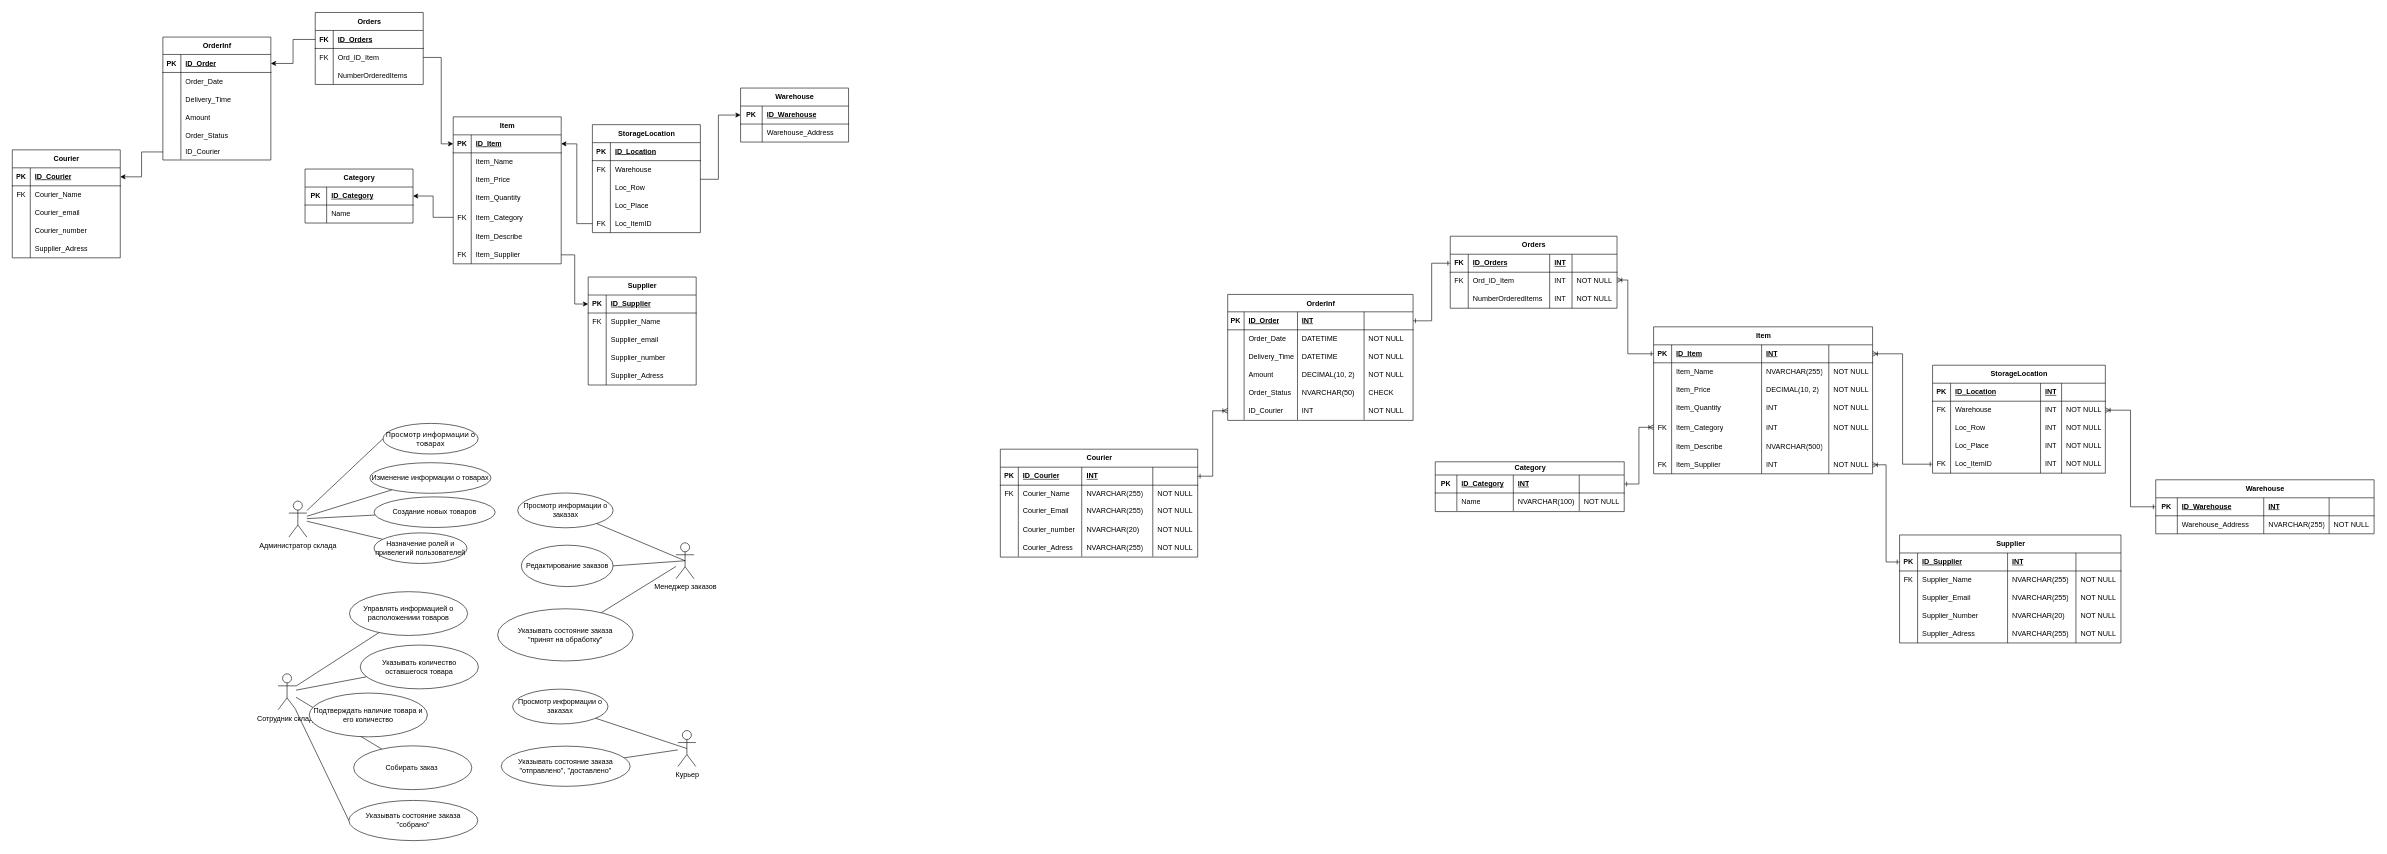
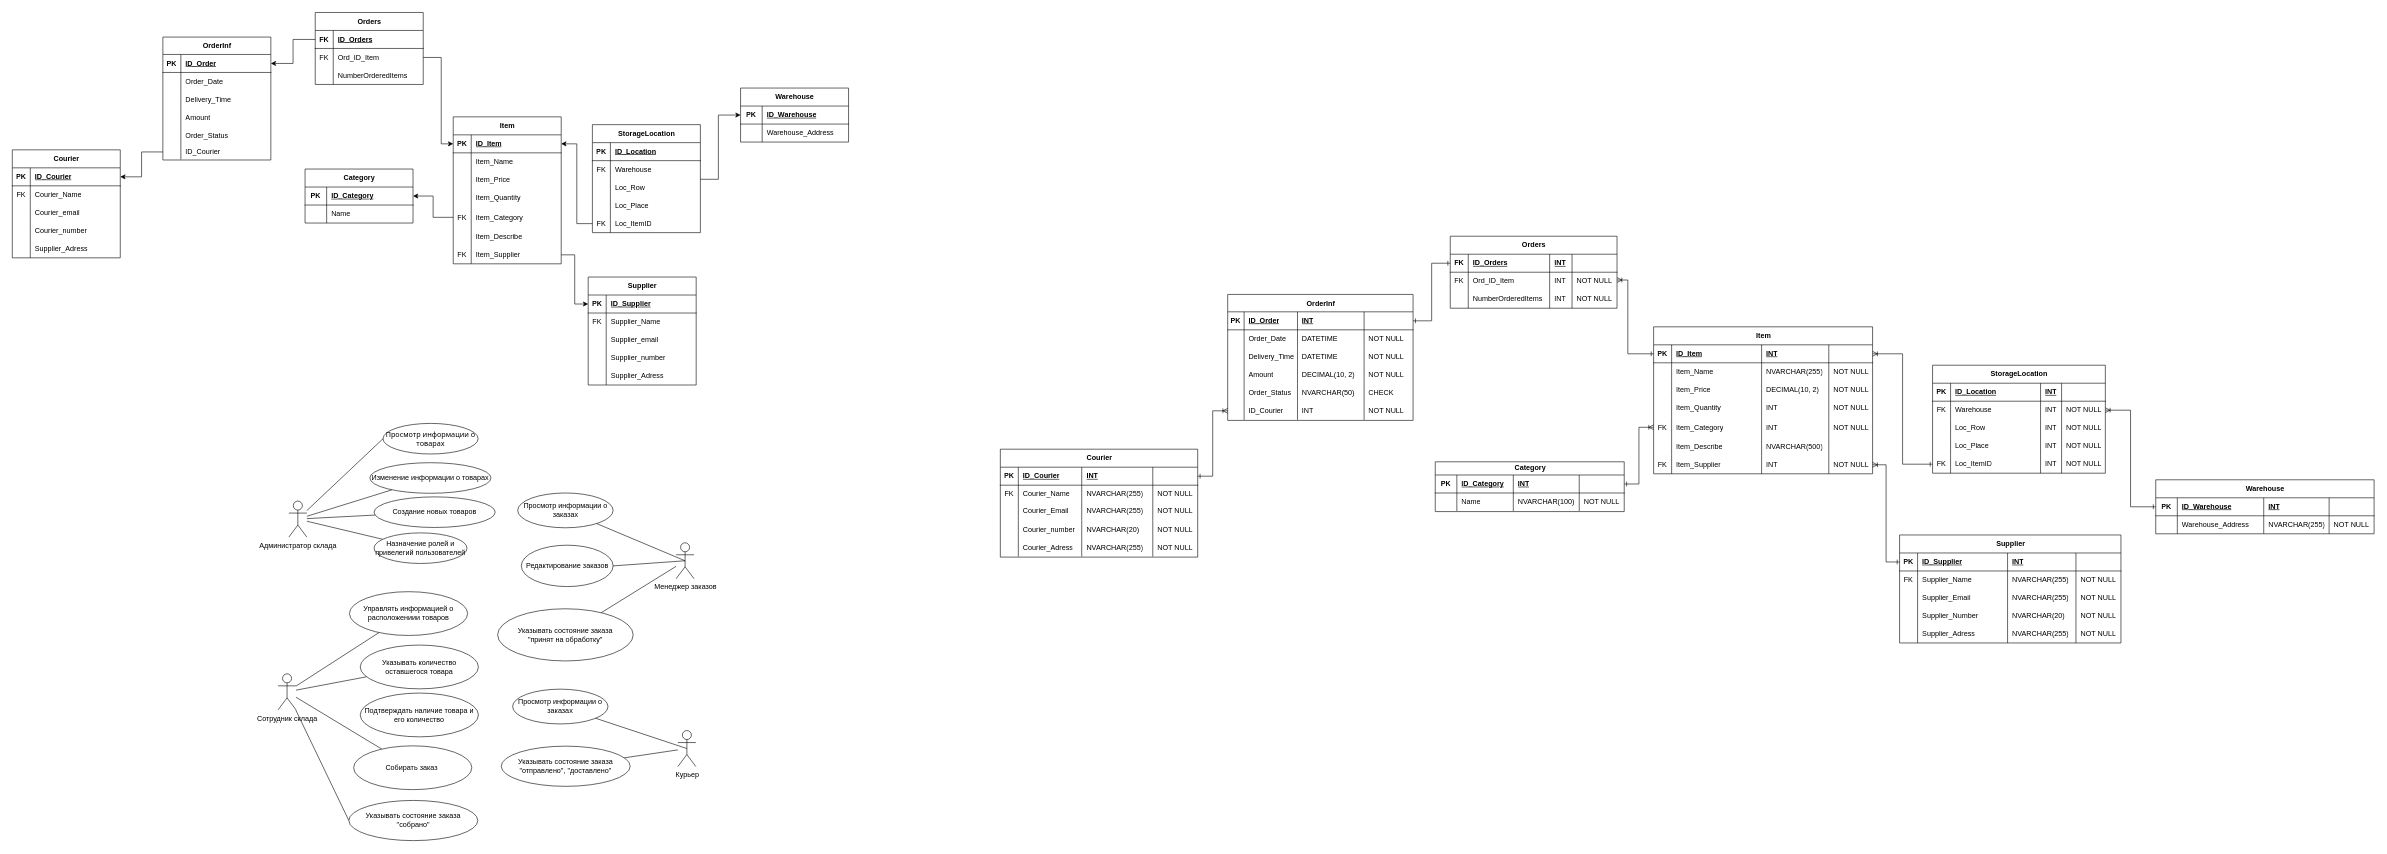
- <mxCell id="126" value="Подтверждать наличие товара и его количество" style="ellipse;whiteSpace=wrap;html=1;" parent="1" vertex="1"><mxGeometry x="515" y="1154.5" width="197" height="73" as="geometry" /></mxCell>
+ <mxCell id="126" value="Подтверждать наличие товара и его количество" style="ellipse;whiteSpace=wrap;html=1;" parent="1" vertex="1"><mxGeometry x="600" y="1154.5" width="197" height="73" as="geometry" /></mxCell>
